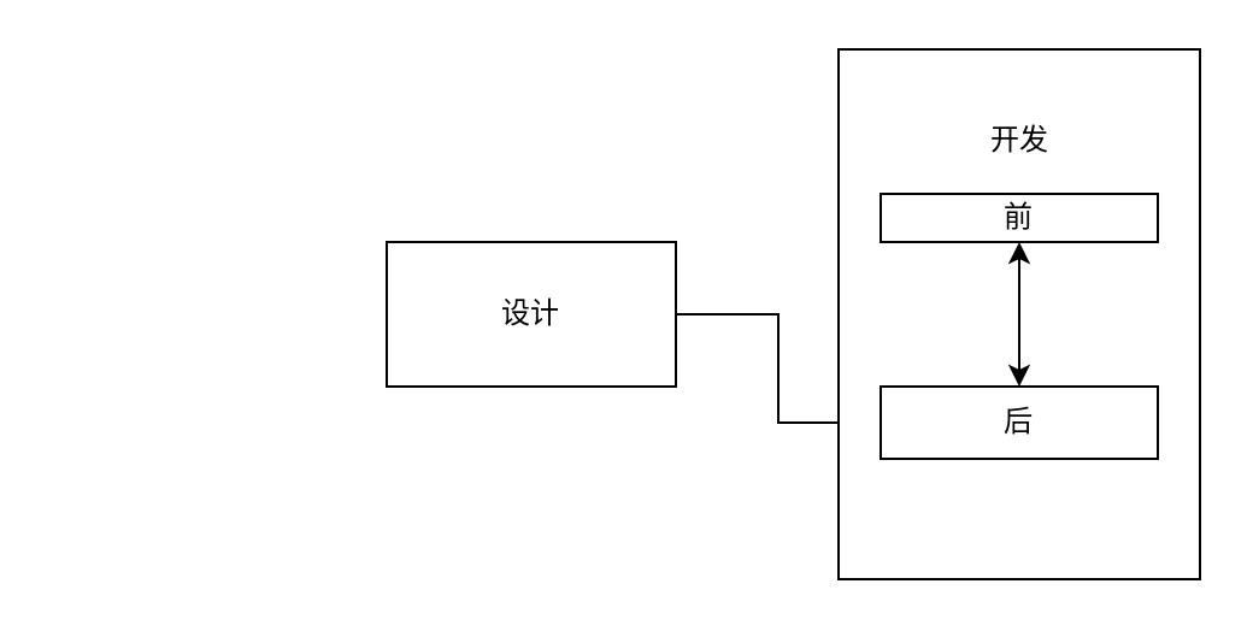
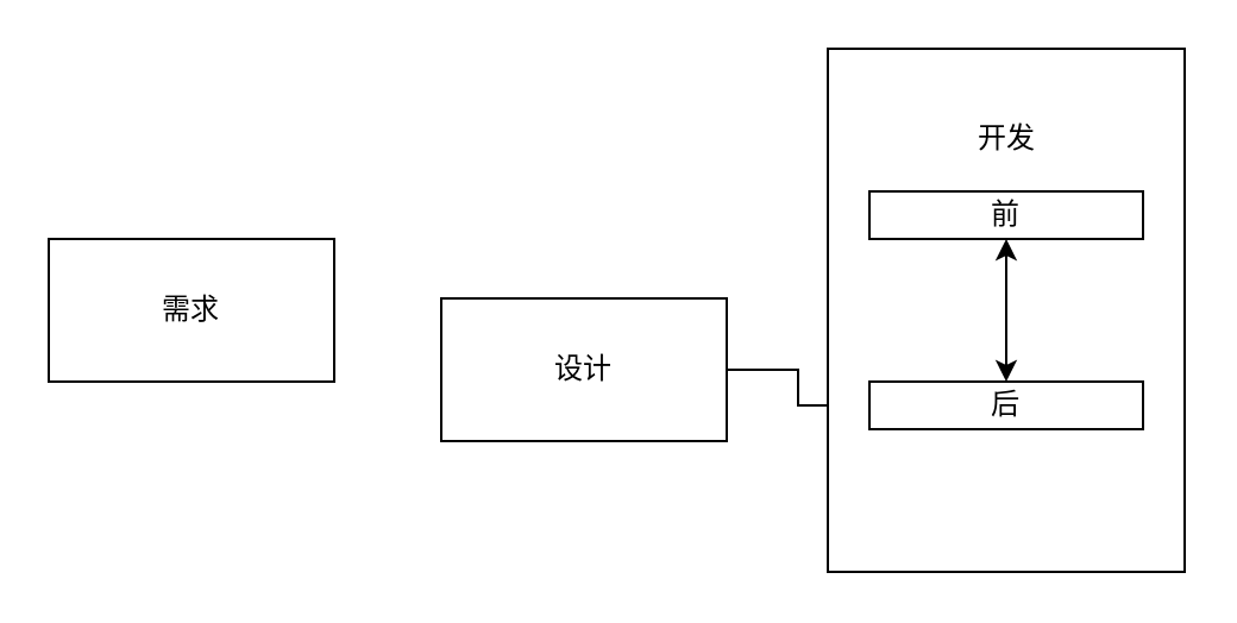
+ <mxCell id="2" value="需求" style="rounded=0;whiteSpace=wrap;html=1;" vertex="1" parent="1"><mxGeometry x="20" y="100" width="120" height="60" as="geometry" /></mxCell>
- <mxCell id="4" value="设计" style="rounded=0;whiteSpace=wrap;html=1;" vertex="1" parent="1"><mxGeometry x="160" y="100" width="120" height="60" as="geometry" /></mxCell>
+ <mxCell id="4" value="设计" style="rounded=0;whiteSpace=wrap;html=1;" vertex="1" parent="1"><mxGeometry x="185" y="125" width="120" height="60" as="geometry" /></mxCell>
- <mxCell id="8" value="后" style="rounded=0;whiteSpace=wrap;html=1;" vertex="1" parent="1"><mxGeometry x="365" y="160" width="115" height="30" as="geometry" /></mxCell>
+ <mxCell id="8" value="后" style="rounded=0;whiteSpace=wrap;html=1;" vertex="1" parent="1"><mxGeometry x="365" y="160" width="115" height="20" as="geometry" /></mxCell>
